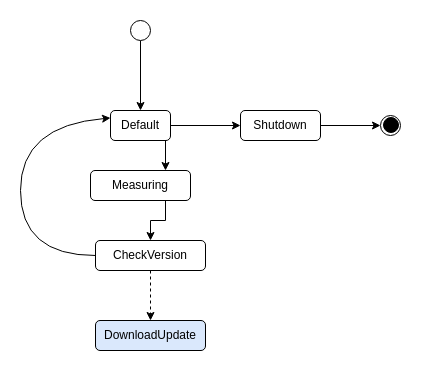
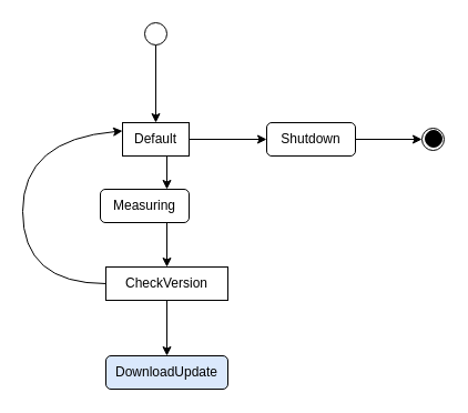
- <mxCell id="6" value="Default" style="rounded=1;whiteSpace=wrap;html=1;" vertex="1" parent="1"><mxGeometry x="110" y="110" width="60" height="30" as="geometry" /></mxCell>
+ <mxCell id="6" value="Default" style="whiteSpace=wrap;html=1;rounded=0;" vertex="1" parent="1"><mxGeometry x="110" y="110" width="60" height="30" as="geometry" /></mxCell>
- <mxCell id="8" value="Measuring" style="rounded=1;whiteSpace=wrap;html=1;" vertex="1" parent="1"><mxGeometry x="90" y="170" width="100" height="30" as="geometry" /></mxCell>
+ <mxCell id="8" value="Measuring" style="rounded=1;whiteSpace=wrap;html=1;" vertex="1" parent="1"><mxGeometry x="90" y="170" width="80" height="30" as="geometry" /></mxCell>
- <mxCell id="10" value="CheckVersion" style="rounded=1;whiteSpace=wrap;html=1;" vertex="1" parent="1"><mxGeometry x="95" y="240" width="110" height="30" as="geometry" /></mxCell>
+ <mxCell id="10" value="CheckVersion" style="whiteSpace=wrap;html=1;rounded=0;" vertex="1" parent="1"><mxGeometry x="95" y="240" width="110" height="30" as="geometry" /></mxCell>
- <mxCell id="9" style="edgeStyle=orthogonalEdgeStyle;rounded=0;orthogonalLoop=1;jettySize=auto;html=1;exitX=0.5;exitY=1;exitDx=0;exitDy=0;entryX=0.5;entryY=0;entryDx=0;entryDy=0;dashed=1;" edge="1" parent="1" source="10" target="11"><mxGeometry relative="1" as="geometry" /></mxCell>
+ <mxCell id="9" style="edgeStyle=orthogonalEdgeStyle;rounded=0;orthogonalLoop=1;jettySize=auto;html=1;exitX=0.5;exitY=1;exitDx=0;exitDy=0;entryX=0.5;entryY=0;entryDx=0;entryDy=0;" edge="1" parent="1" source="10" target="11"><mxGeometry relative="1" as="geometry" /></mxCell>
